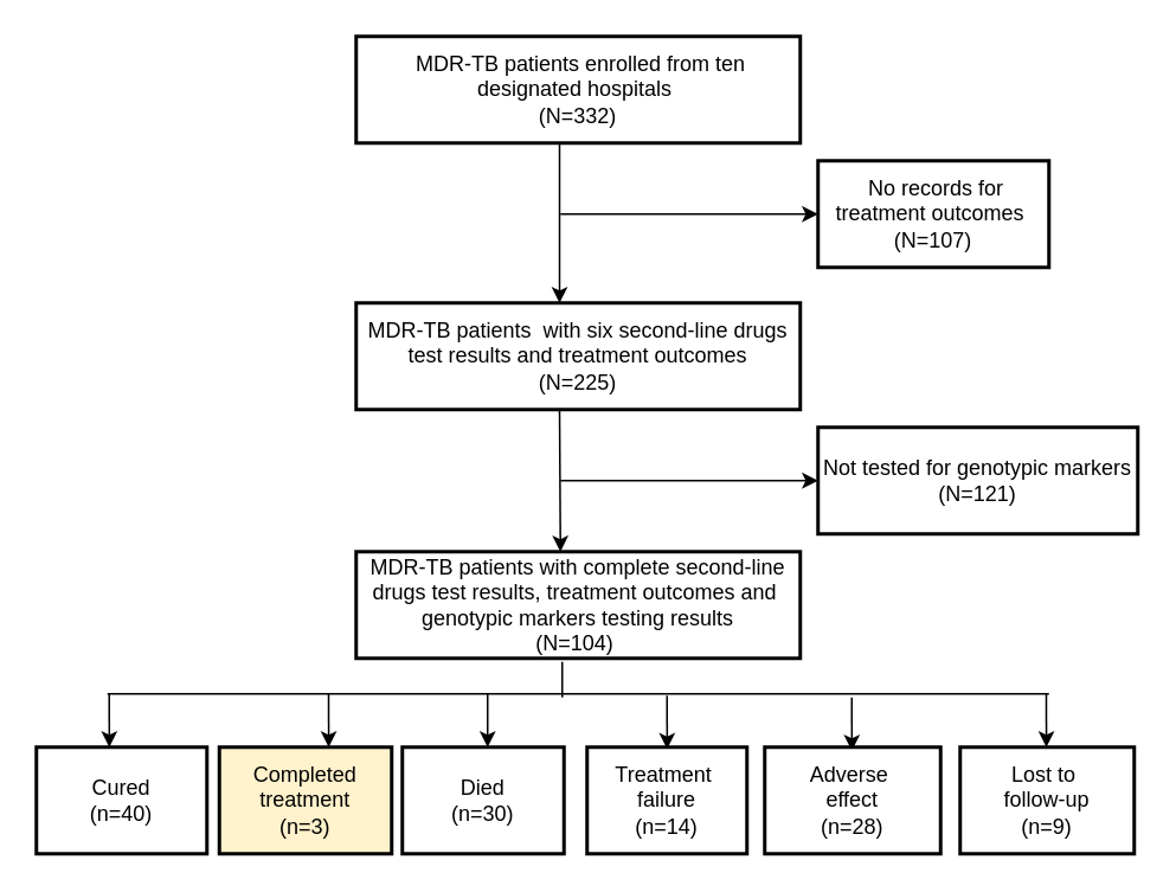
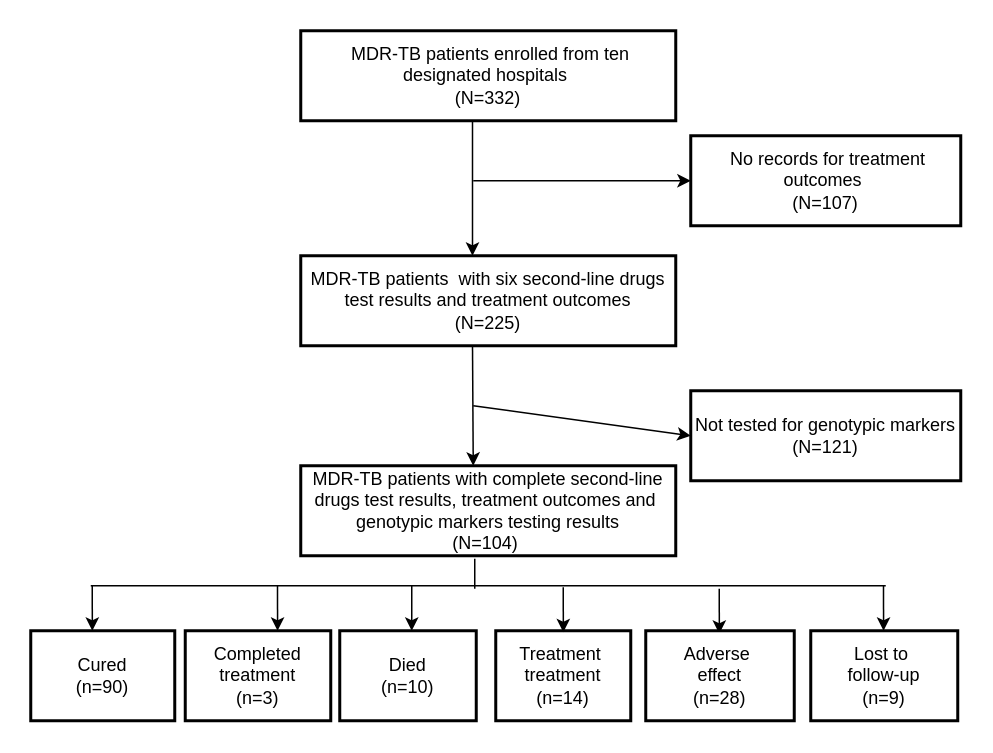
- <mxCell id="24" value="&amp;nbsp;No records for treatment outcomes&amp;nbsp;&lt;br&gt;(N=107)" style="rounded=0;whiteSpace=wrap;html=1;strokeWidth=2;" vertex="1" parent="1"><mxGeometry x="460" y="90" width="130" height="60" as="geometry" /></mxCell>
+ <mxCell id="24" value="&amp;nbsp;No records for treatment outcomes&amp;nbsp;&lt;br&gt;(N=107)" style="rounded=0;whiteSpace=wrap;html=1;strokeWidth=2;" vertex="1" parent="1"><mxGeometry x="460" y="90" width="180" height="60" as="geometry" /></mxCell>
- <mxCell id="26" value="Not tested for genotypic markers&lt;br&gt;(N=121)" style="rounded=0;whiteSpace=wrap;html=1;strokeWidth=2;" vertex="1" parent="1"><mxGeometry x="460" y="240" width="180" height="60" as="geometry" /></mxCell>
+ <mxCell id="26" value="Not tested for genotypic markers&lt;br&gt;(N=121)" style="rounded=0;whiteSpace=wrap;html=1;strokeWidth=2;" vertex="1" parent="1"><mxGeometry x="460" y="260" width="180" height="60" as="geometry" /></mxCell>
- <mxCell id="9" value="Cured&lt;br&gt;(n=40)&lt;br&gt;" style="rounded=0;whiteSpace=wrap;html=1;strokeWidth=2;" parent="1" vertex="1"><mxGeometry x="20" y="420" width="96" height="60" as="geometry" /></mxCell>
+ <mxCell id="9" value="Cured&lt;br&gt;(n=90)&lt;br&gt;" style="rounded=0;whiteSpace=wrap;html=1;strokeWidth=2;" parent="1" vertex="1"><mxGeometry x="20" y="420" width="96" height="60" as="geometry" /></mxCell>
- <mxCell id="10" value="Completed&lt;br&gt;treatment&lt;br&gt;(n=3)" style="rounded=0;whiteSpace=wrap;html=1;strokeWidth=2;fillColor=#fff2cc;" parent="1" vertex="1"><mxGeometry x="123" y="420" width="97" height="60" as="geometry" /></mxCell>
+ <mxCell id="10" value="Completed&lt;br&gt;treatment&lt;br&gt;(n=3)" style="rounded=0;whiteSpace=wrap;html=1;strokeWidth=2;" parent="1" vertex="1"><mxGeometry x="123" y="420" width="97" height="60" as="geometry" /></mxCell>
- <mxCell id="11" value="Died&lt;br&gt;(n=30)&lt;br&gt;" style="rounded=0;whiteSpace=wrap;html=1;strokeWidth=2;" parent="1" vertex="1"><mxGeometry x="226" y="420" width="91" height="60" as="geometry" /></mxCell>
+ <mxCell id="11" value="Died&lt;br&gt;(n=10)&lt;br&gt;" style="rounded=0;whiteSpace=wrap;html=1;strokeWidth=2;" parent="1" vertex="1"><mxGeometry x="226" y="420" width="91" height="60" as="geometry" /></mxCell>
- <mxCell id="12" value="Treatment&amp;nbsp;&lt;br&gt;failure&lt;br&gt;(n=14)" style="rounded=0;whiteSpace=wrap;html=1;strokeWidth=2;" parent="1" vertex="1"><mxGeometry x="330" y="420" width="90" height="60" as="geometry" /></mxCell>
+ <mxCell id="12" value="Treatment&amp;nbsp;&lt;br&gt;treatment&lt;br&gt;(n=14)" style="rounded=0;whiteSpace=wrap;html=1;strokeWidth=2;" parent="1" vertex="1"><mxGeometry x="330" y="420" width="90" height="60" as="geometry" /></mxCell>
